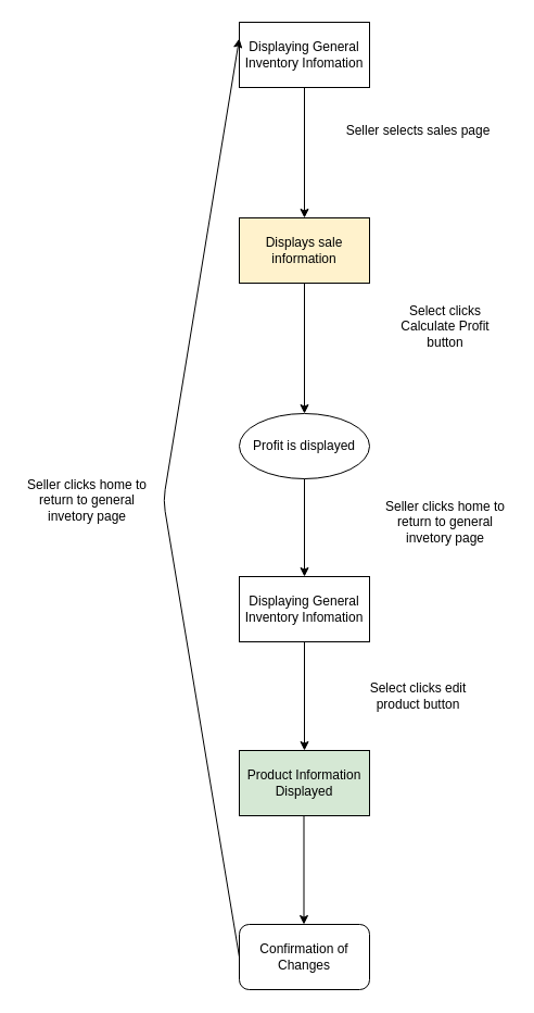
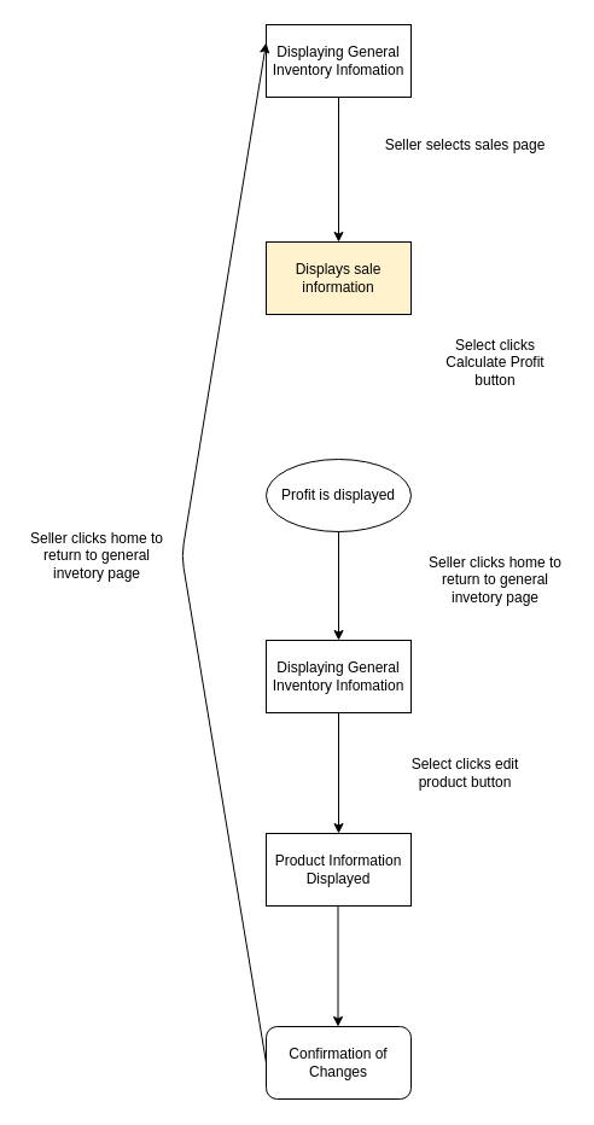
- <mxCell id="8" value="" style="endArrow=classic;html=1;exitX=0.5;exitY=1;exitDx=0;exitDy=0;" edge="1" parent="1" source="3" target="6"><mxGeometry width="50" height="50" relative="1" as="geometry"><mxPoint x="250" y="330" as="sourcePoint" /><mxPoint x="300" y="280" as="targetPoint" /></mxGeometry></mxCell>
- <mxCell id="14" value="Product Information Displayed" style="rounded=0;whiteSpace=wrap;html=1;fillColor=#d5e8d4;" vertex="1" parent="1"><mxGeometry x="220" y="690" width="120" height="60" as="geometry" /></mxCell>
+ <mxCell id="14" value="Product Information Displayed" style="rounded=0;whiteSpace=wrap;html=1;" vertex="1" parent="1"><mxGeometry x="220" y="690" width="120" height="60" as="geometry" /></mxCell>
